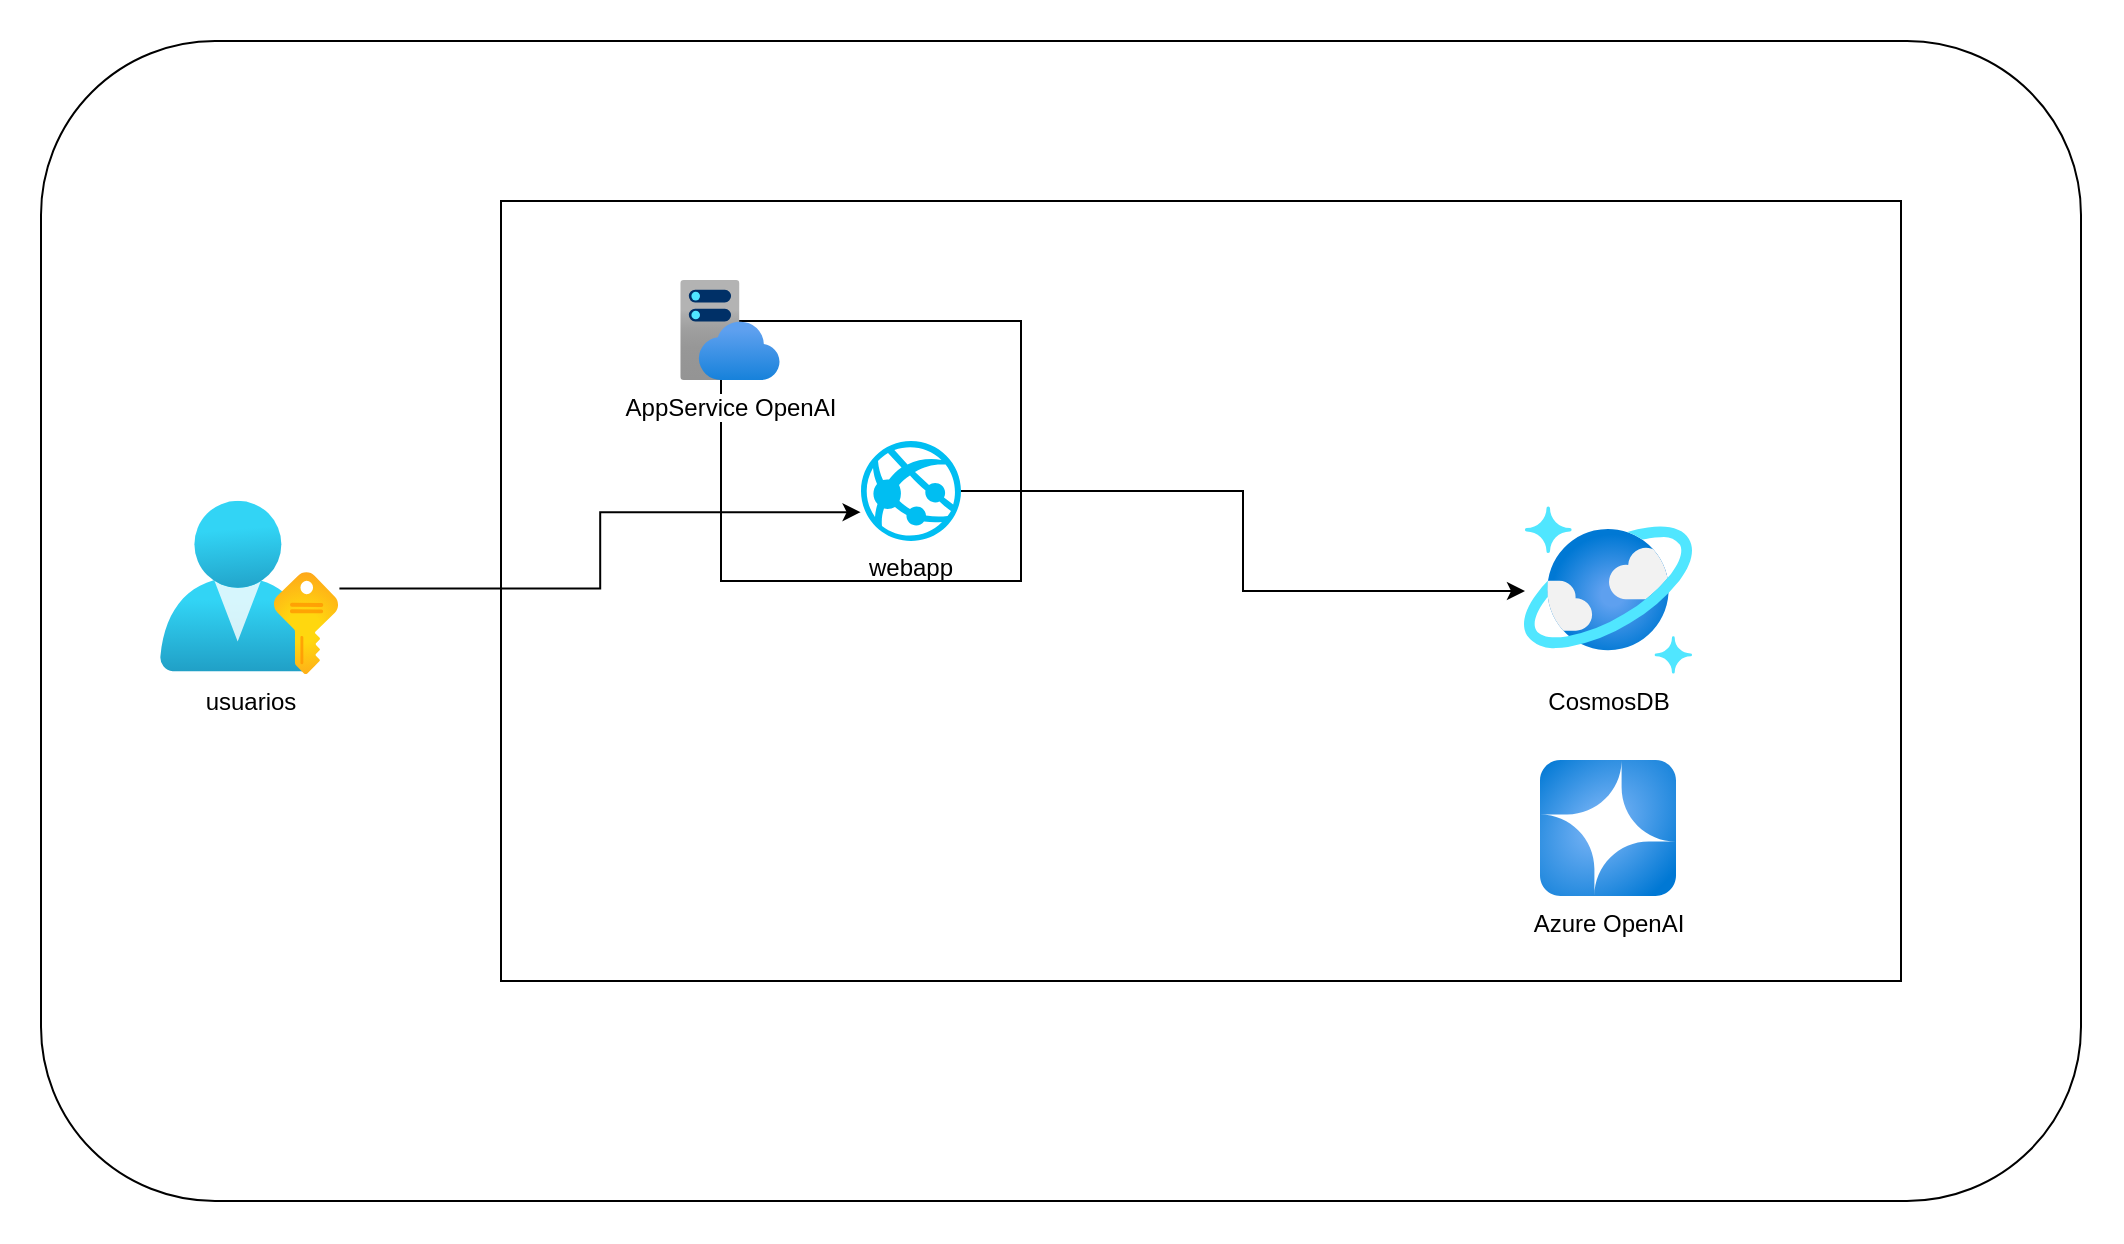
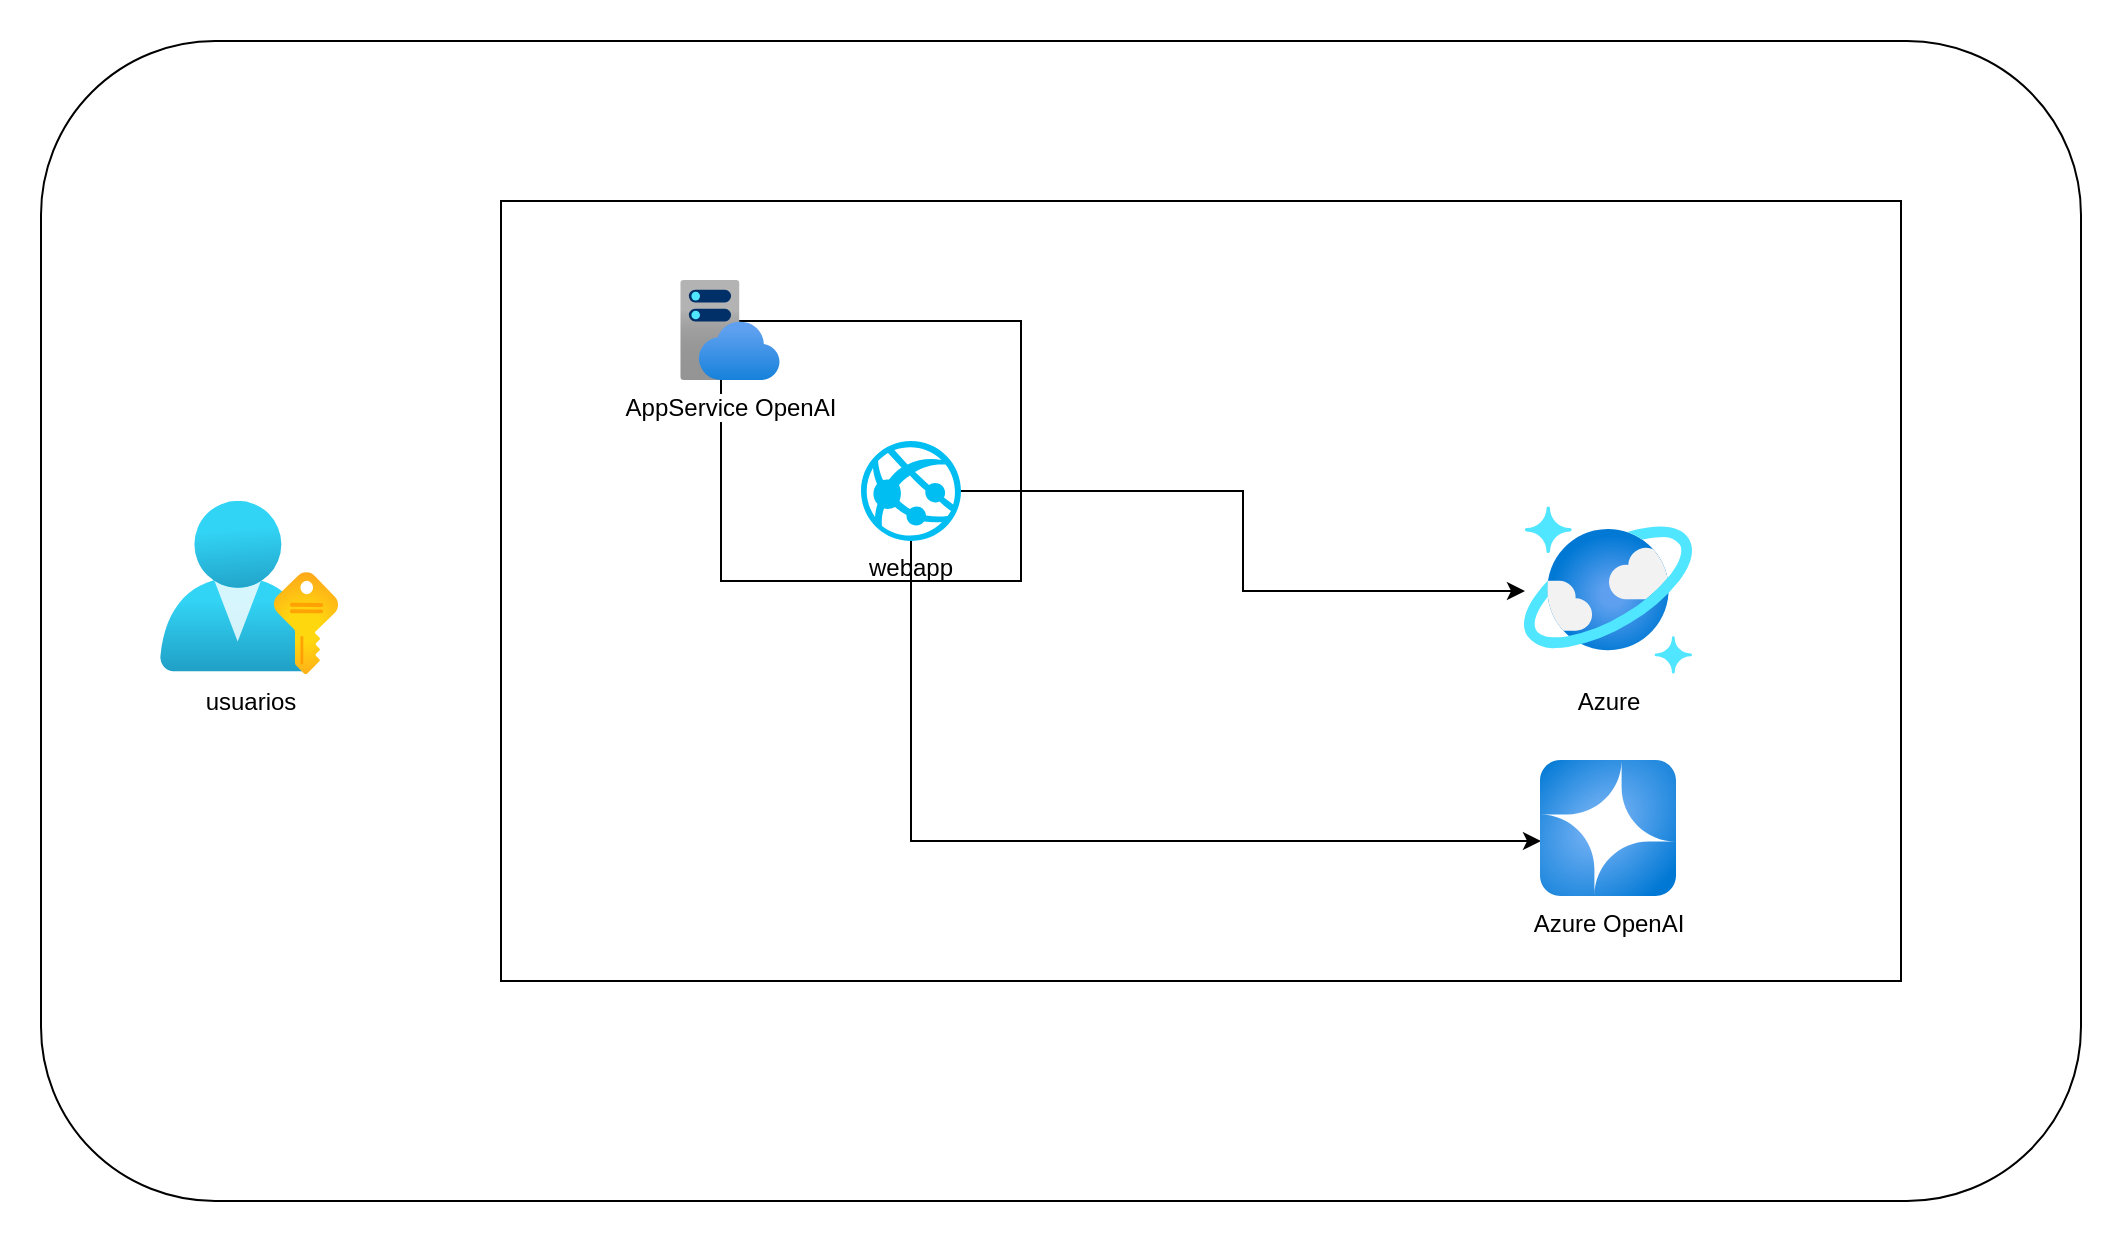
- <mxCell id="12" style="edgeStyle=orthogonalEdgeStyle;rounded=0;orthogonalLoop=1;jettySize=auto;html=1;entryX=-0.004;entryY=0.712;entryDx=0;entryDy=0;entryPerimeter=0;" edge="1" parent="1" source="11" target="7"><mxGeometry relative="1" as="geometry" /></mxCell>
- <mxCell id="9" value="CosmosDB" style="image;aspect=fixed;html=1;points=[];align=center;fontSize=12;image=img/lib/azure2/databases/Azure_Cosmos_DB.svg;" vertex="1" parent="1"><mxGeometry x="762" y="253" width="84" height="84" as="geometry" /></mxCell>
+ <mxCell id="9" value="Azure" style="image;aspect=fixed;html=1;points=[];align=center;fontSize=12;image=img/lib/azure2/databases/Azure_Cosmos_DB.svg;" vertex="1" parent="1"><mxGeometry x="762" y="253" width="84" height="84" as="geometry" /></mxCell>
+ <mxCell id="6" style="edgeStyle=orthogonalEdgeStyle;rounded=0;orthogonalLoop=1;jettySize=auto;html=1;exitX=0.5;exitY=1;exitDx=0;exitDy=0;exitPerimeter=0;" edge="1" parent="1" source="7" target="10"><mxGeometry relative="1" as="geometry"><Array as="points"><mxPoint x="455" y="420" /></Array></mxGeometry></mxCell>
